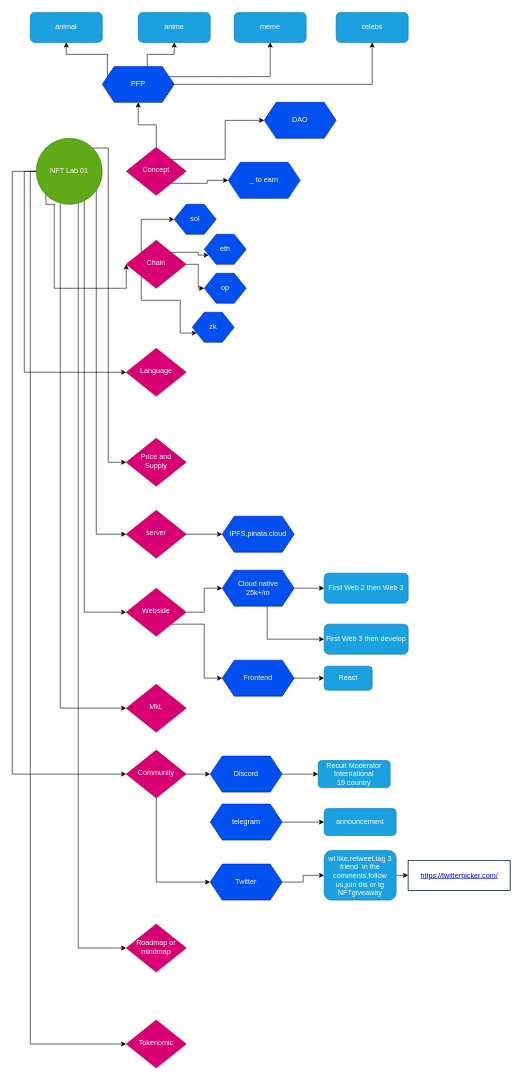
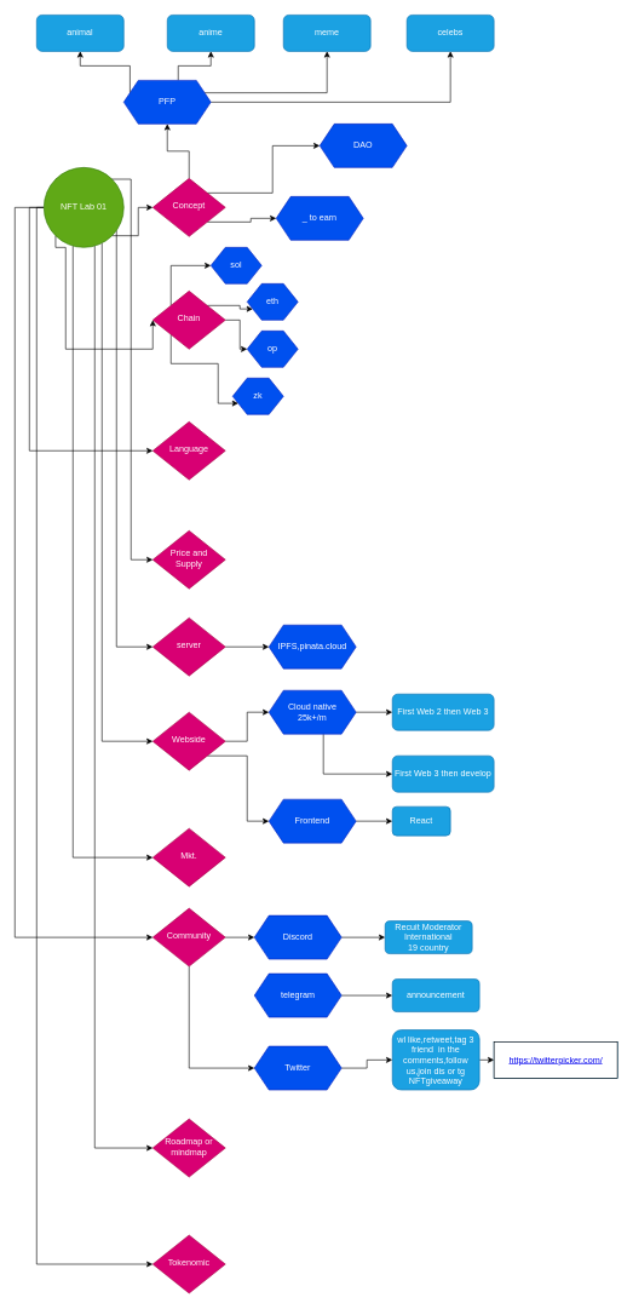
+ <mxCell id="8" style="edgeStyle=orthogonalEdgeStyle;rounded=0;orthogonalLoop=1;jettySize=auto;html=1;exitX=1;exitY=1;exitDx=0;exitDy=0;entryX=0;entryY=0.5;entryDx=0;entryDy=0;" edge="1" parent="1" source="16" target="5"><mxGeometry relative="1" as="geometry" /></mxCell>
